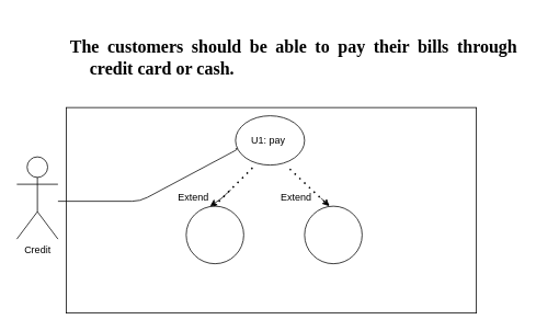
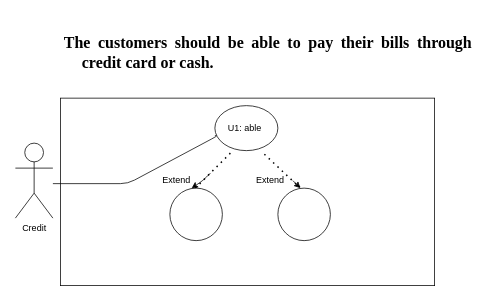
- <mxCell id="8" value="U1: pay" style="text;html=1;strokeColor=none;fillColor=none;align=center;verticalAlign=middle;whiteSpace=wrap;rounded=0;" vertex="1" parent="1"><mxGeometry x="286" y="160" width="80" height="20" as="geometry" /></mxCell>
+ <mxCell id="8" value="U1: able" style="text;html=1;strokeColor=none;fillColor=none;align=center;verticalAlign=middle;whiteSpace=wrap;rounded=0;" vertex="1" parent="1"><mxGeometry x="286" y="160" width="80" height="20" as="geometry" /></mxCell>
